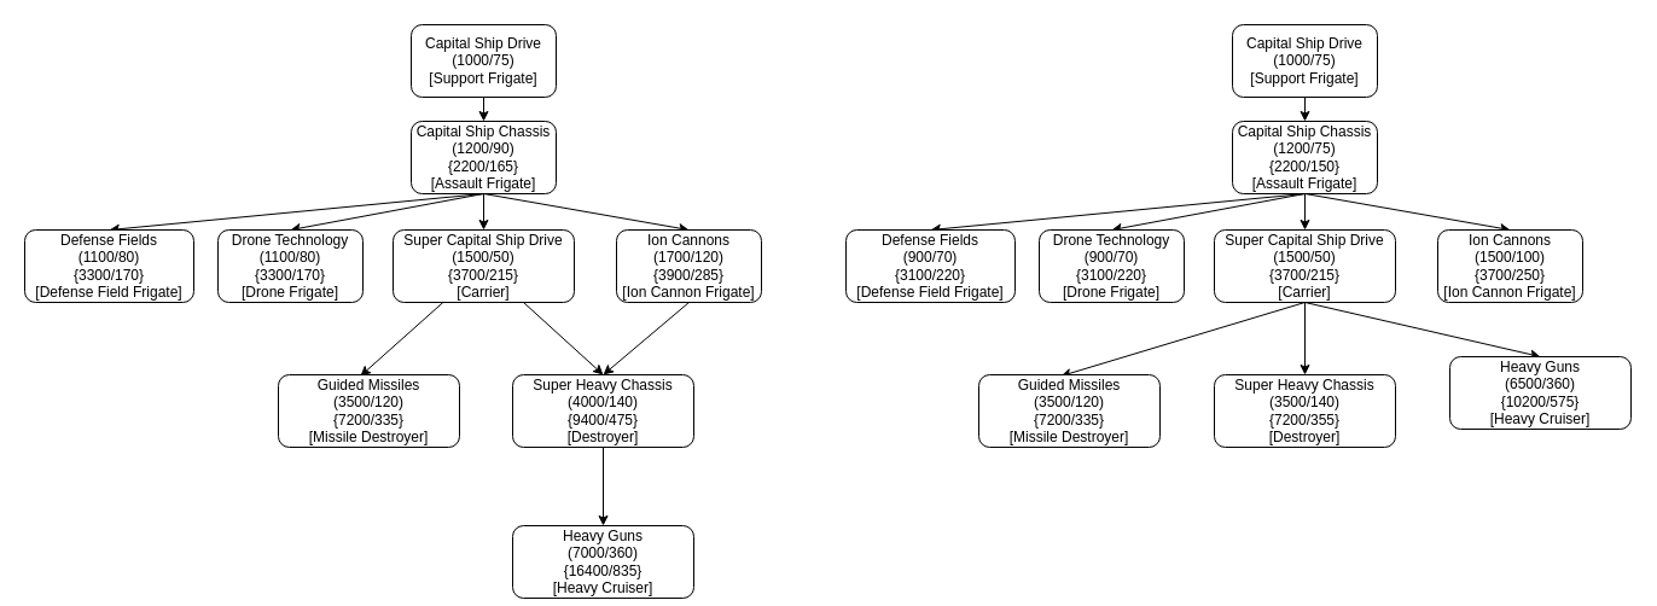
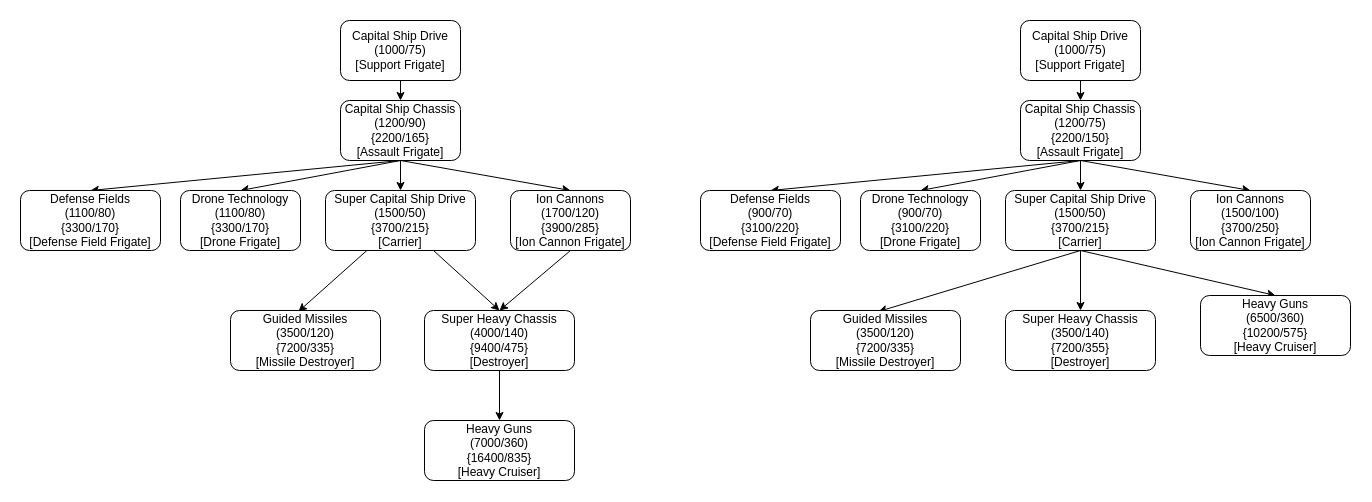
- <mxCell id="18" value="Heavy Guns&lt;br&gt;&lt;div&gt;(7000/360)&lt;/div&gt;&lt;div&gt;{16400/835}&lt;br&gt;[Heavy Cruiser]&lt;br&gt;&lt;/div&gt;" style="rounded=1;whiteSpace=wrap;html=1;" vertex="1" parent="1"><mxGeometry x="424" y="435" width="150" height="60" as="geometry" /></mxCell>
+ <mxCell id="18" value="Heavy Guns&lt;br&gt;&lt;div&gt;(7000/360)&lt;/div&gt;&lt;div&gt;{16400/835}&lt;br&gt;[Heavy Cruiser]&lt;br&gt;&lt;/div&gt;" style="rounded=1;whiteSpace=wrap;html=1;" vertex="1" parent="1"><mxGeometry x="424" y="420" width="150" height="60" as="geometry" /></mxCell>
